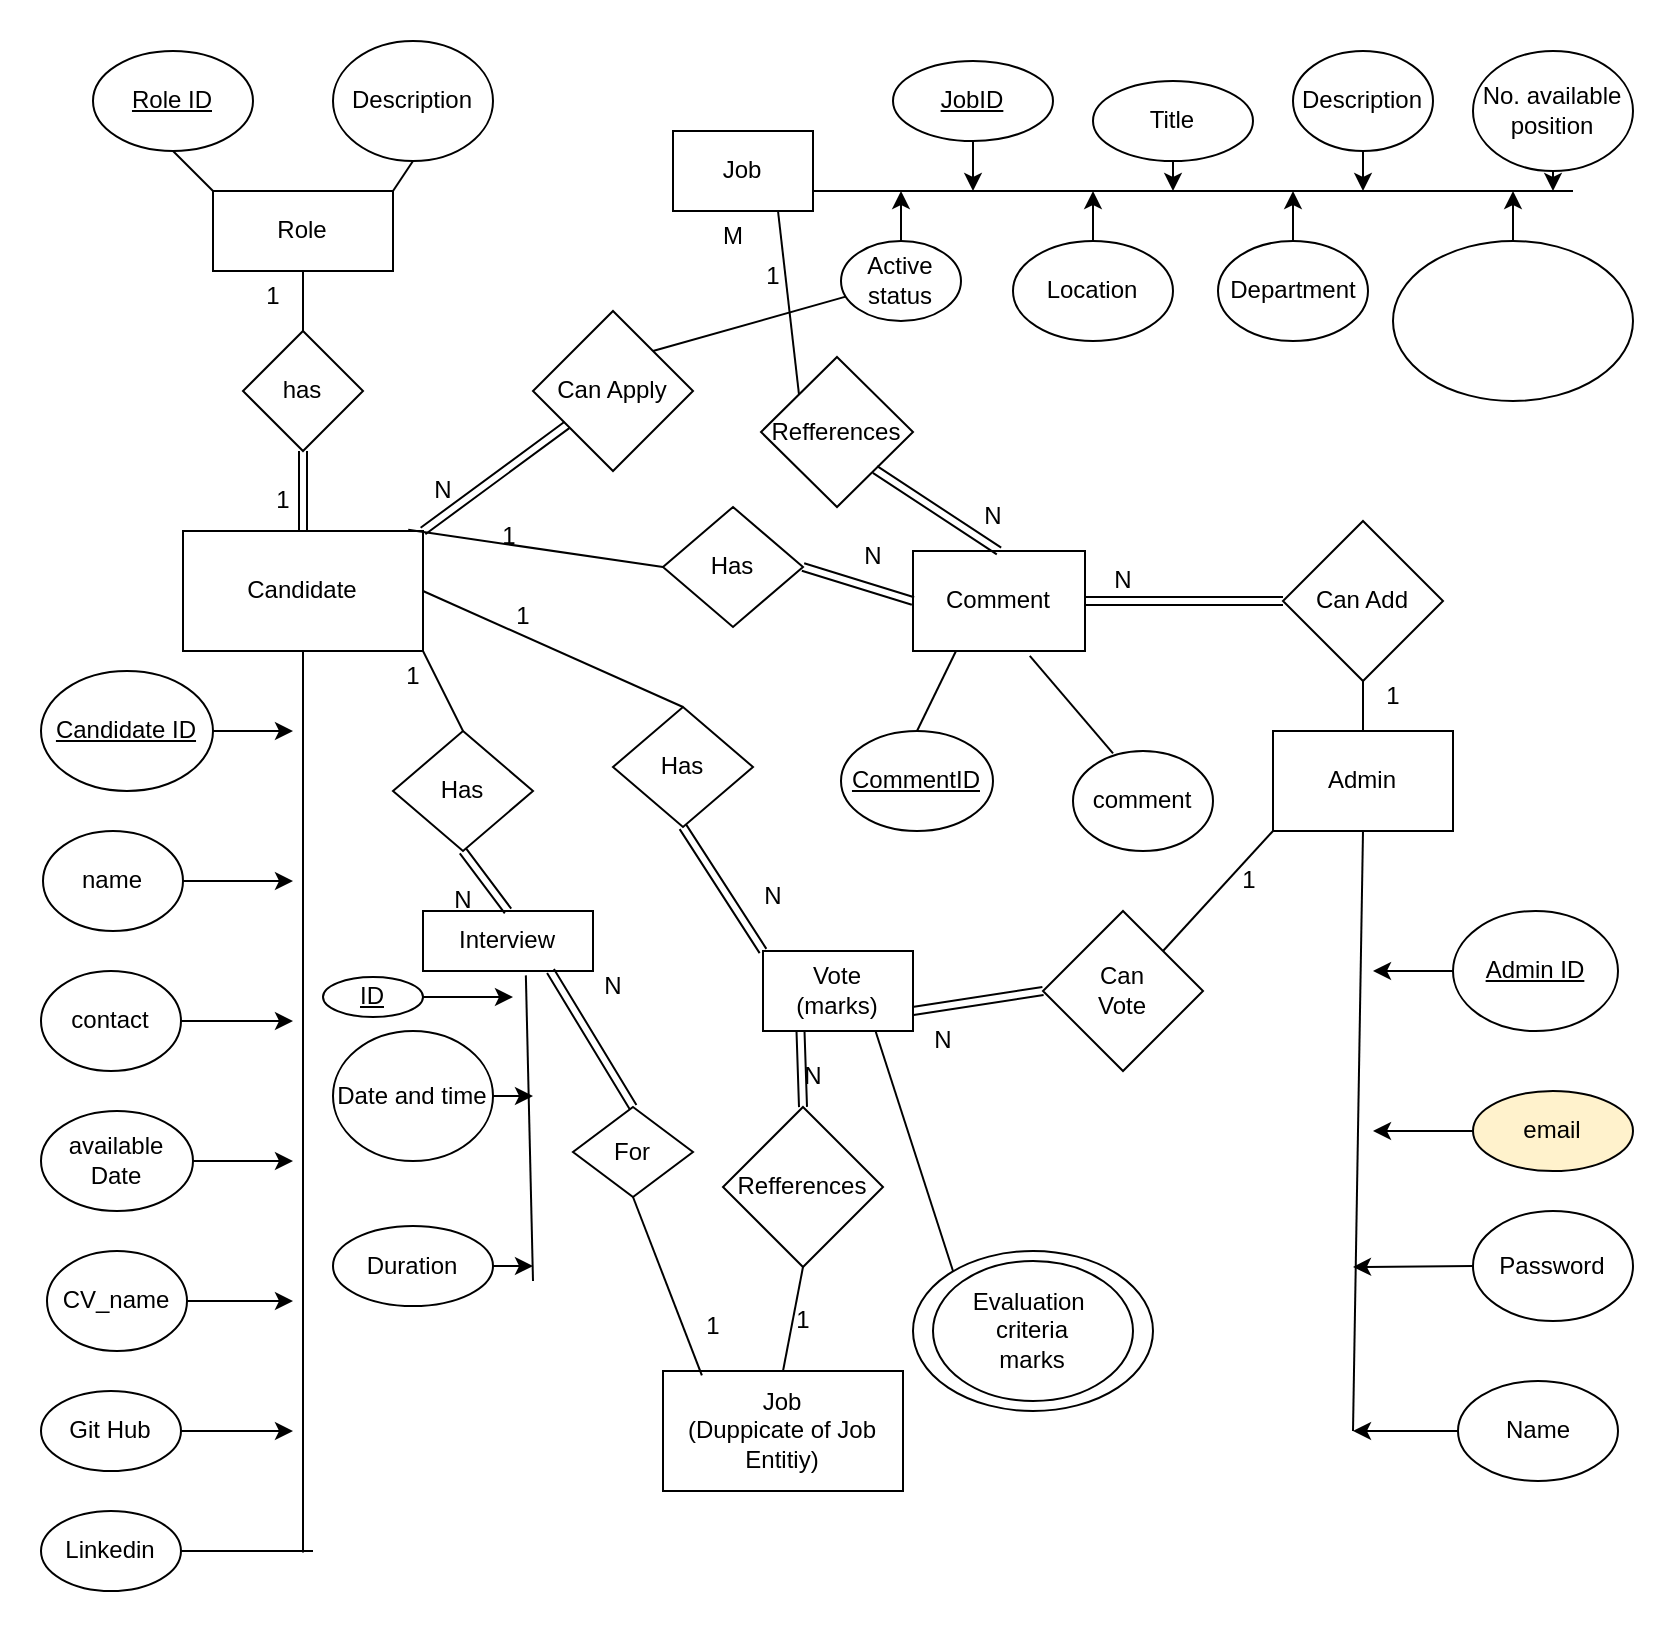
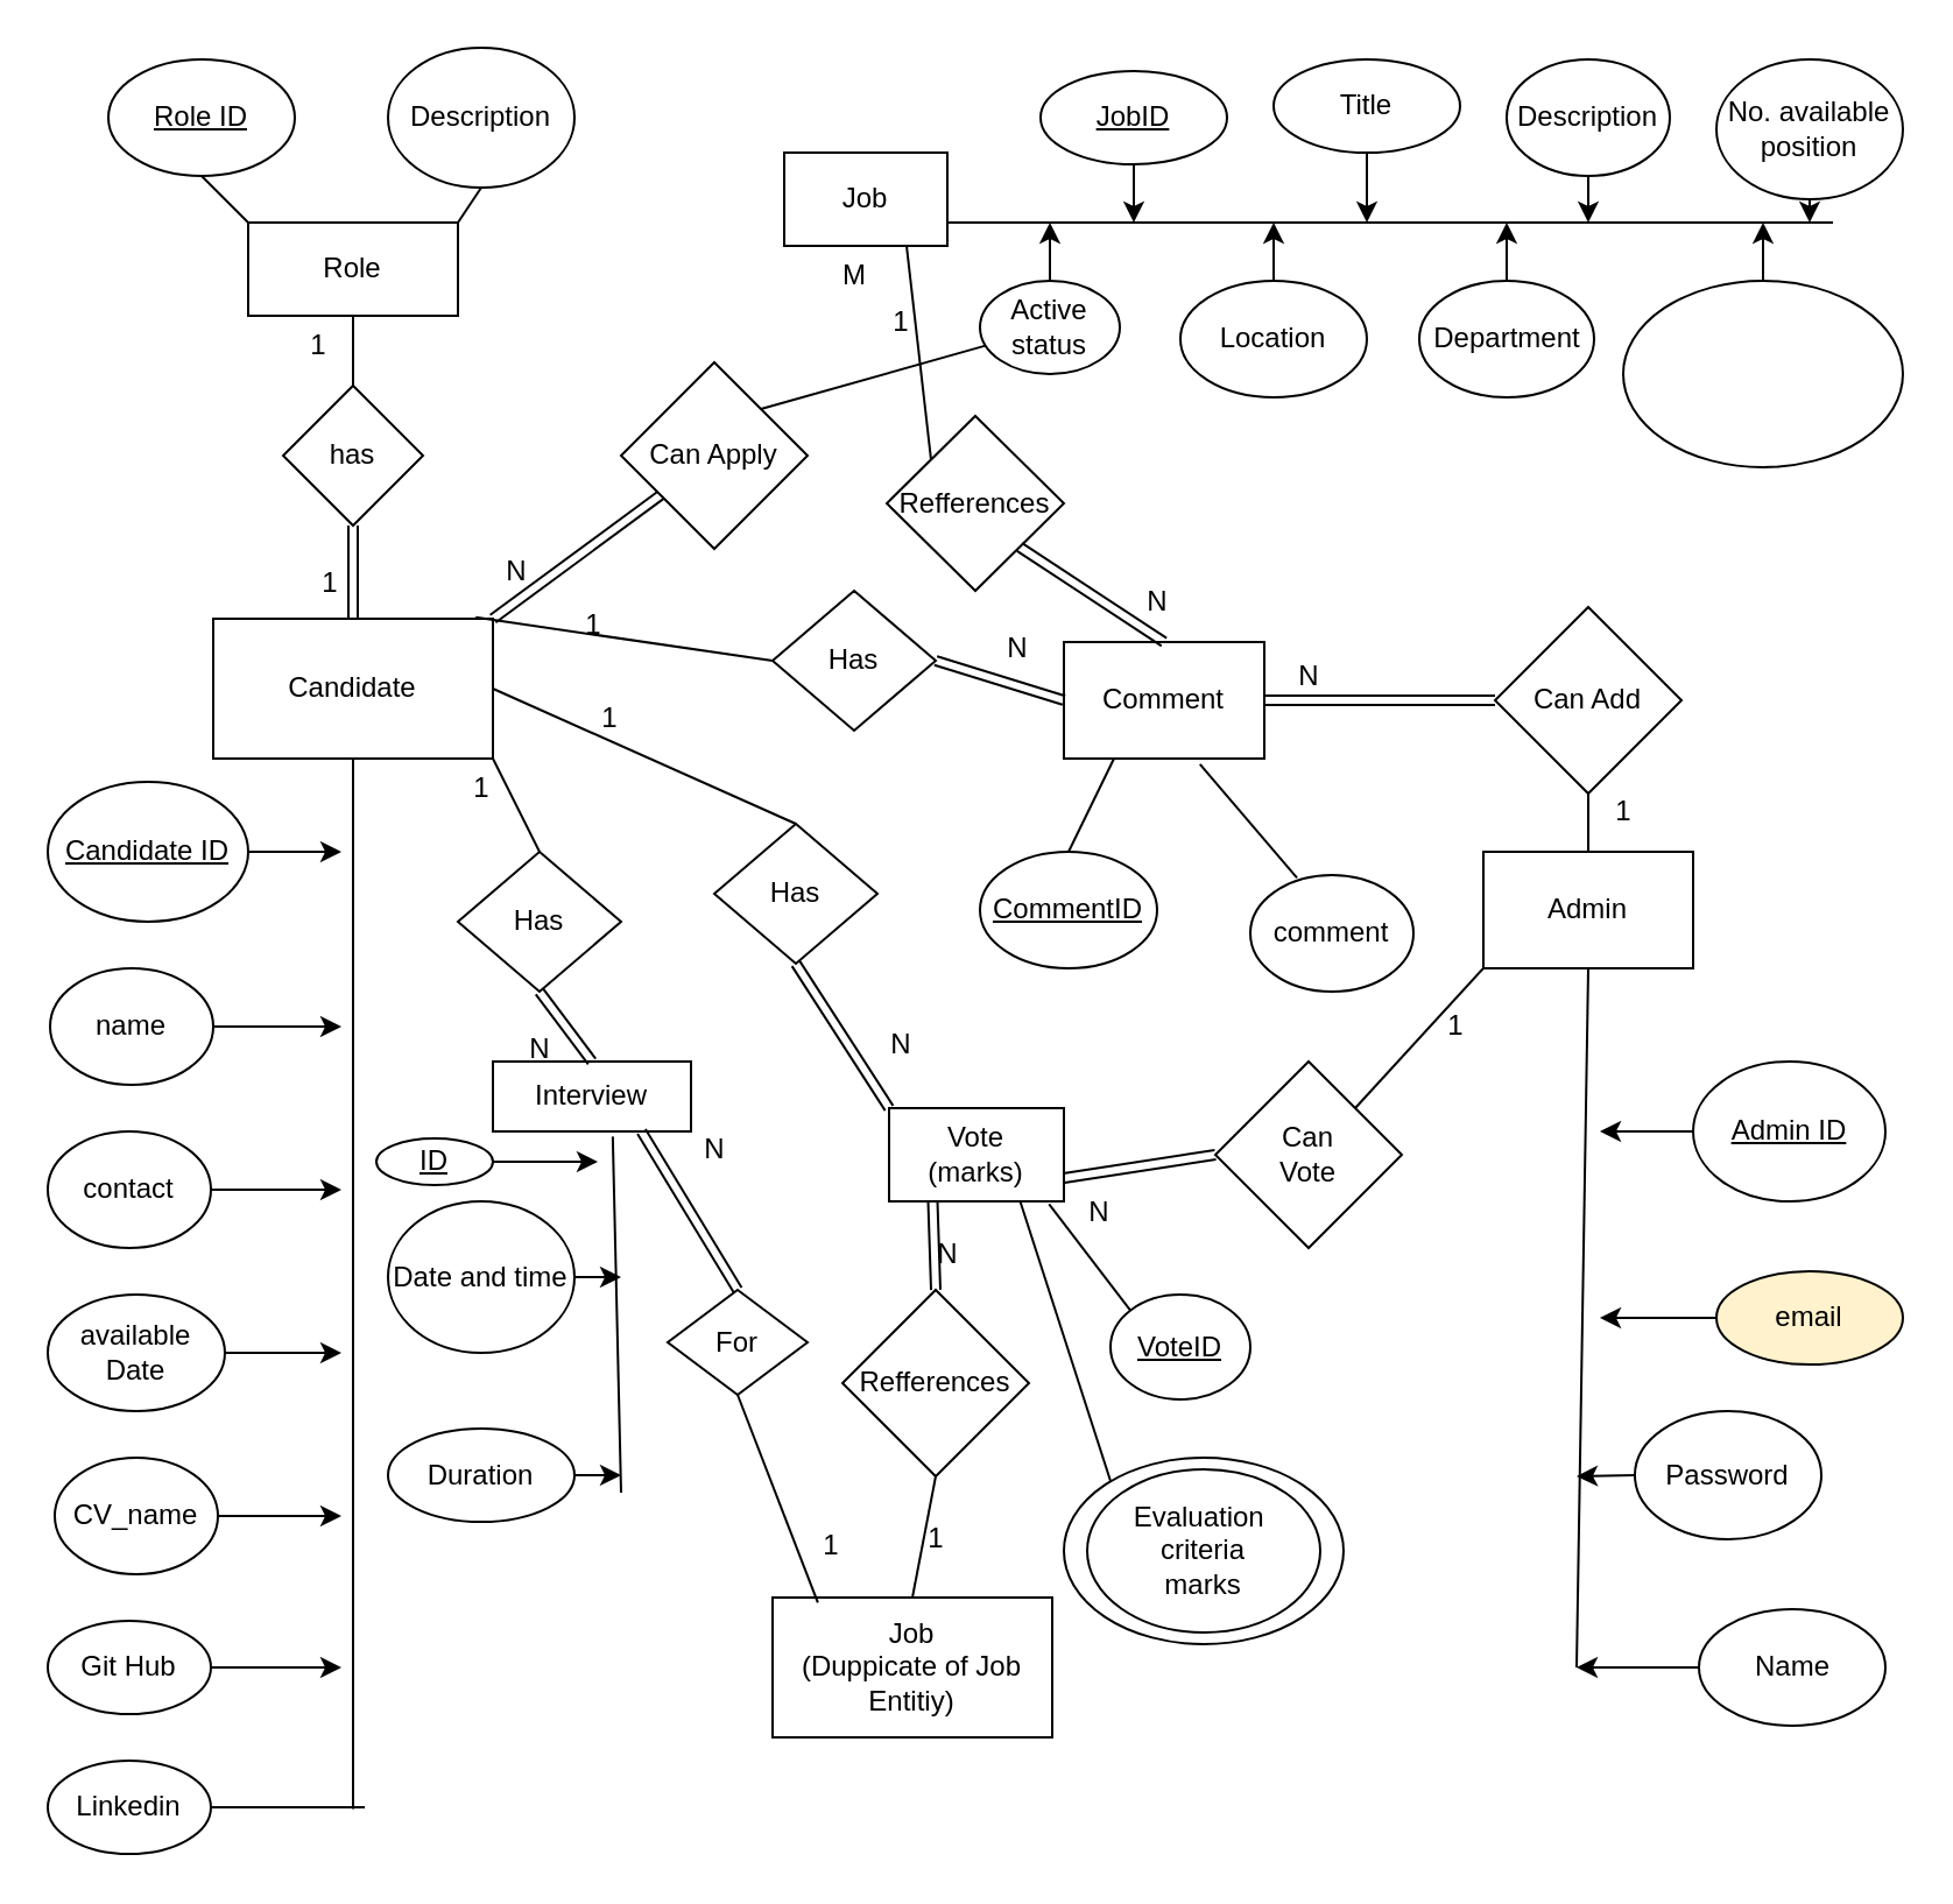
- <mxCell id="38" value="Title" style="ellipse;whiteSpace=wrap;html=1;" parent="1" vertex="1"><mxGeometry x="546" y="40" width="80" height="40" as="geometry" /></mxCell>
+ <mxCell id="38" value="Title" style="ellipse;whiteSpace=wrap;html=1;" parent="1" vertex="1"><mxGeometry x="546" y="25" width="80" height="40" as="geometry" /></mxCell>
+ <mxCell id="111" value="" style="endArrow=none;html=1;rounded=0;entryX=0.915;entryY=1.03;entryDx=0;entryDy=0;entryPerimeter=0;exitX=0;exitY=0;exitDx=0;exitDy=0;" parent="1" source="104" target="81" edge="1"><mxGeometry width="50" height="50" relative="1" as="geometry"><mxPoint x="356" y="625" as="sourcePoint" /><mxPoint x="406" y="575" as="targetPoint" /></mxGeometry></mxCell>
+ <mxCell id="104" value="&lt;u&gt;VoteID&lt;/u&gt;" style="ellipse;whiteSpace=wrap;html=1;" parent="1" vertex="1"><mxGeometry x="476" y="555" width="60" height="45" as="geometry" /></mxCell>
- <mxCell id="56" value="Password" style="ellipse;whiteSpace=wrap;html=1;" parent="1" vertex="1"><mxGeometry x="736" y="605" width="80" height="55" as="geometry" /></mxCell>
+ <mxCell id="56" value="Password" style="ellipse;whiteSpace=wrap;html=1;" parent="1" vertex="1"><mxGeometry x="701" y="605" width="80" height="55" as="geometry" /></mxCell>
